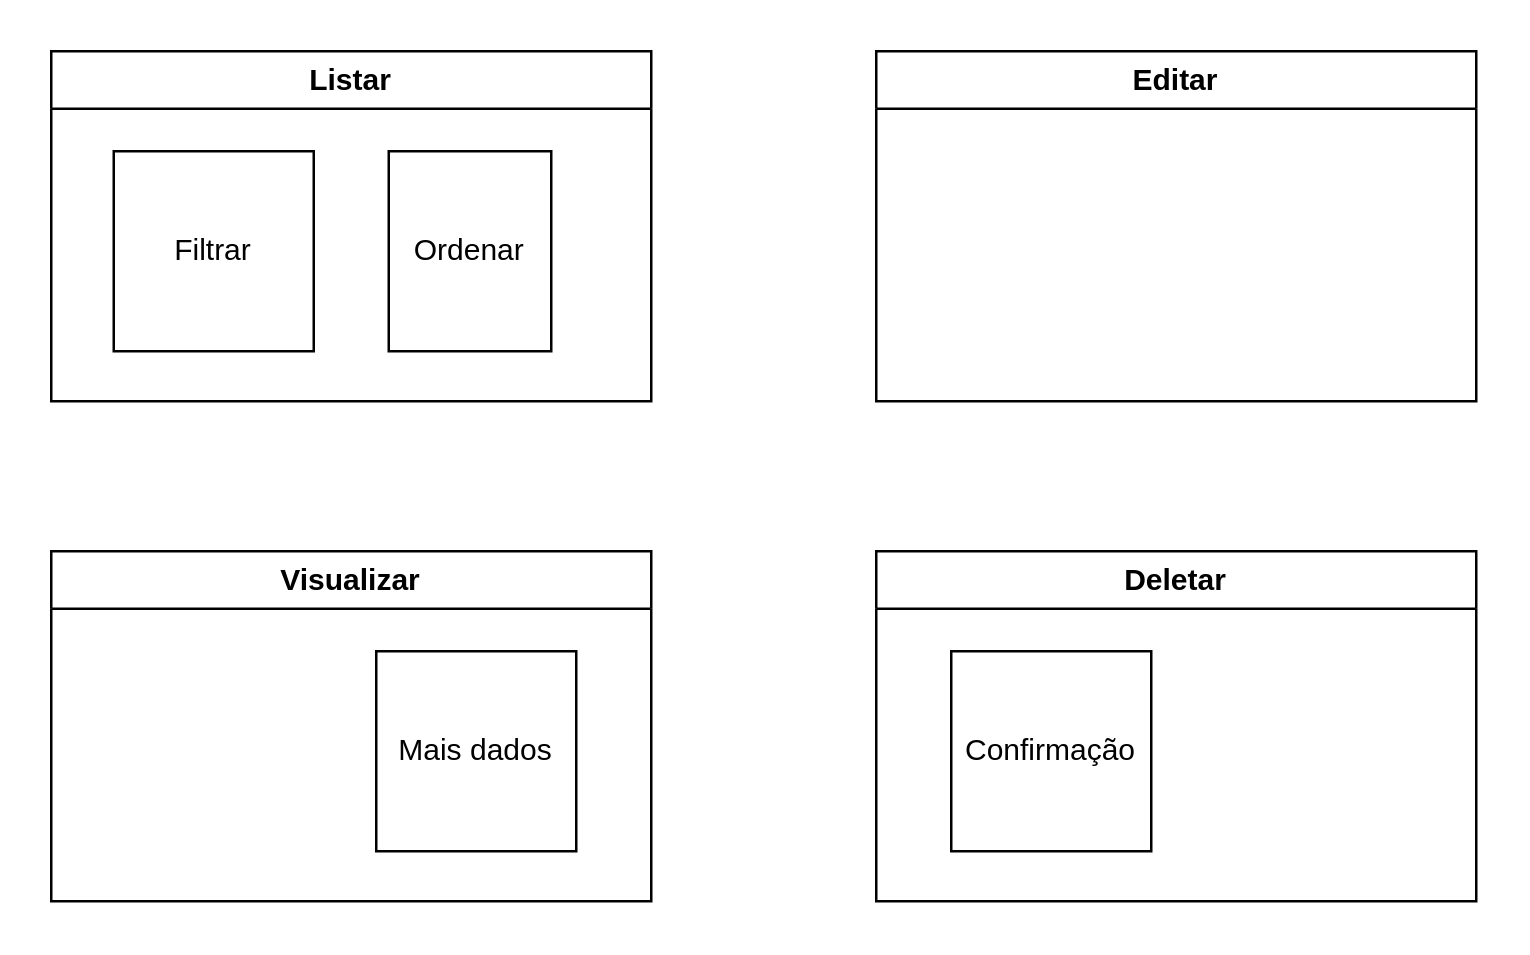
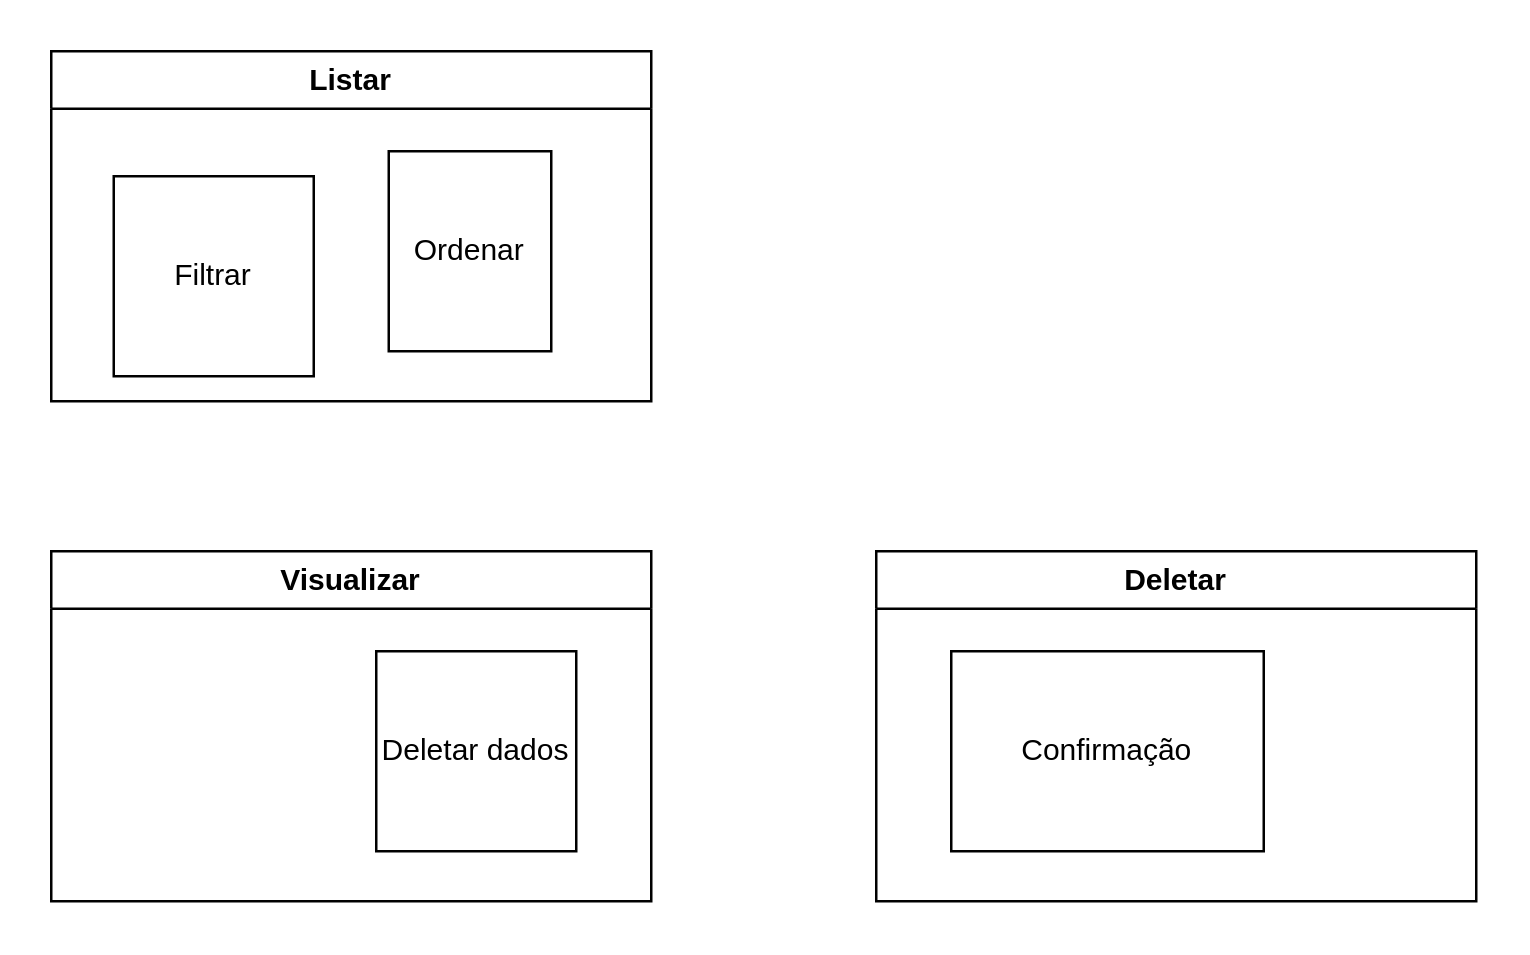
- <mxCell id="5" value="Editar" style="swimlane;whiteSpace=wrap;html=1;" parent="1" vertex="1"><mxGeometry x="350" y="20" width="240" height="140" as="geometry" /></mxCell>
- <mxCell id="3" value="&lt;div&gt;Filtrar&lt;/div&gt;" style="whiteSpace=wrap;html=1;aspect=fixed;" parent="2" vertex="1"><mxGeometry x="25" y="40" width="80" height="80" as="geometry" /></mxCell>
+ <mxCell id="3" value="&lt;div&gt;Filtrar&lt;/div&gt;" style="whiteSpace=wrap;html=1;aspect=fixed;" parent="2" vertex="1"><mxGeometry x="25" y="50" width="80" height="80" as="geometry" /></mxCell>
- <mxCell id="9" value="Mais dados" style="whiteSpace=wrap;html=1;aspect=fixed;" parent="8" vertex="1"><mxGeometry x="130" y="40" width="80" height="80" as="geometry" /></mxCell>
+ <mxCell id="9" value="Deletar dados" style="whiteSpace=wrap;html=1;aspect=fixed;" parent="8" vertex="1"><mxGeometry x="130" y="40" width="80" height="80" as="geometry" /></mxCell>
- <mxCell id="7" value="Confirmação" style="whiteSpace=wrap;html=1;aspect=fixed;" parent="6" vertex="1"><mxGeometry x="30" y="40" width="80" height="80" as="geometry" /></mxCell>
+ <mxCell id="7" value="Confirmação" style="whiteSpace=wrap;html=1;aspect=fixed;" parent="6" vertex="1"><mxGeometry x="30" y="40" width="125" height="80" as="geometry" /></mxCell>
